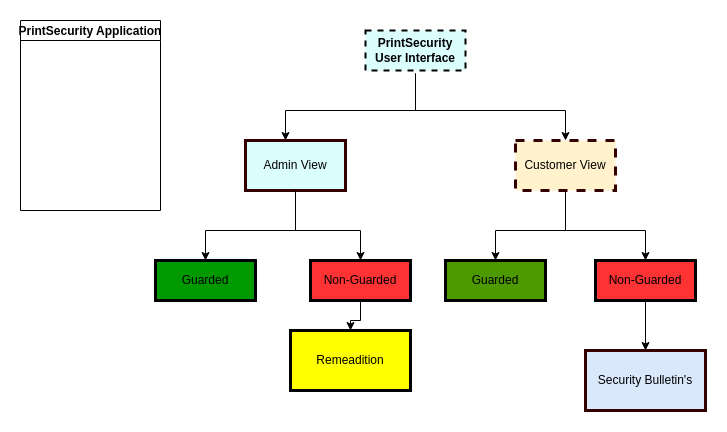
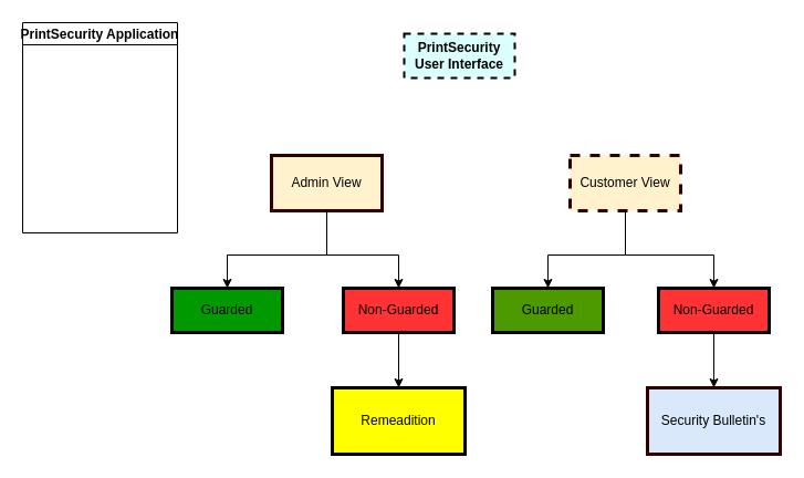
- <mxCell id="9" value="" style="edgeStyle=elbowEdgeStyle;elbow=vertical;html=1;rounded=0;" edge="1" parent="1" source="8" target="10"><mxGeometry relative="1" as="geometry"><Array as="points"><mxPoint x="285" y="110" /><mxPoint x="245" y="90" /><mxPoint x="105" y="90" /></Array></mxGeometry></mxCell>
- <mxCell id="7" value="" style="edgeStyle=elbowEdgeStyle;elbow=vertical;html=1;rounded=0;" edge="1" parent="1" source="8" target="6"><mxGeometry relative="1" as="geometry"><Array as="points"><mxPoint x="485" y="110" /></Array></mxGeometry></mxCell>
- <mxCell id="10" value="Admin View" style="whiteSpace=wrap;html=1;fillColor=#dbfffd;strokeColor=#330000;strokeWidth=3;" vertex="1" parent="1"><mxGeometry x="245" y="140" width="100" height="50" as="geometry" /></mxCell>
+ <mxCell id="10" value="Admin View" style="whiteSpace=wrap;html=1;fillColor=#fff2cc;strokeColor=#330000;strokeWidth=3;" vertex="1" parent="1"><mxGeometry x="245" y="140" width="100" height="50" as="geometry" /></mxCell>
- <mxCell id="18" value="Remeadition" style="whiteSpace=wrap;html=1;rounded=0;shadow=0;glass=0;sketch=0;fillColor=#FFFF00;strokeWidth=3;" vertex="1" parent="1"><mxGeometry x="290" y="330" width="120" height="60" as="geometry" /></mxCell>
+ <mxCell id="18" value="Remeadition" style="whiteSpace=wrap;html=1;rounded=0;shadow=0;glass=0;sketch=0;fillColor=#FFFF00;strokeWidth=3;" vertex="1" parent="1"><mxGeometry x="300" y="350" width="120" height="60" as="geometry" /></mxCell>
